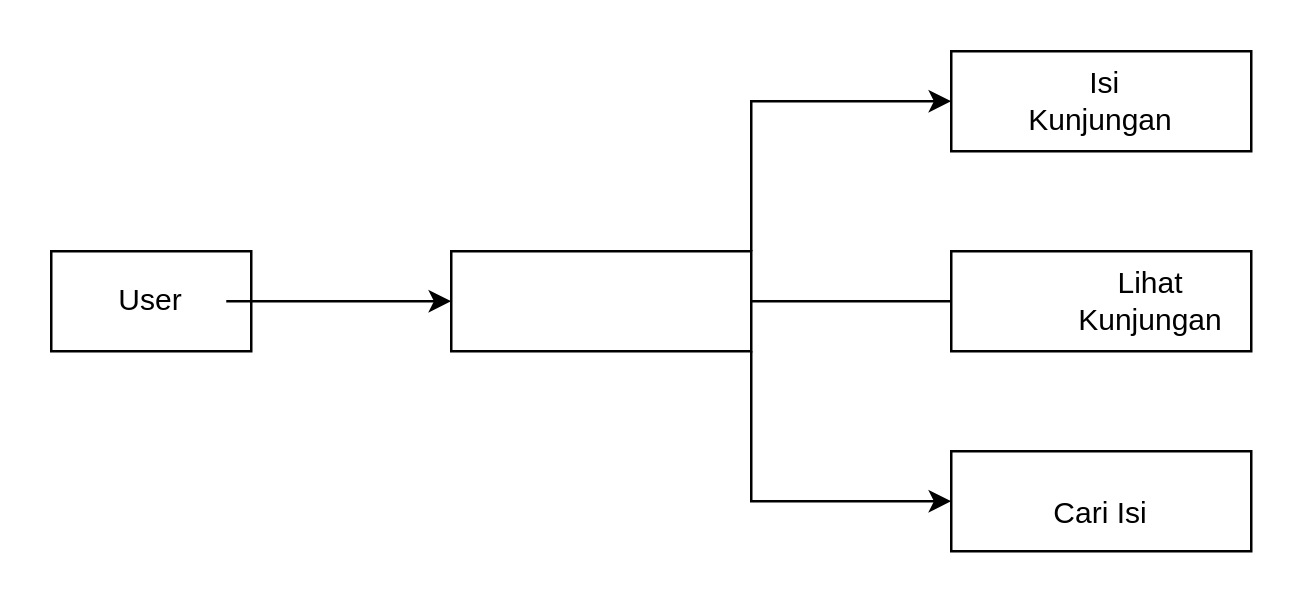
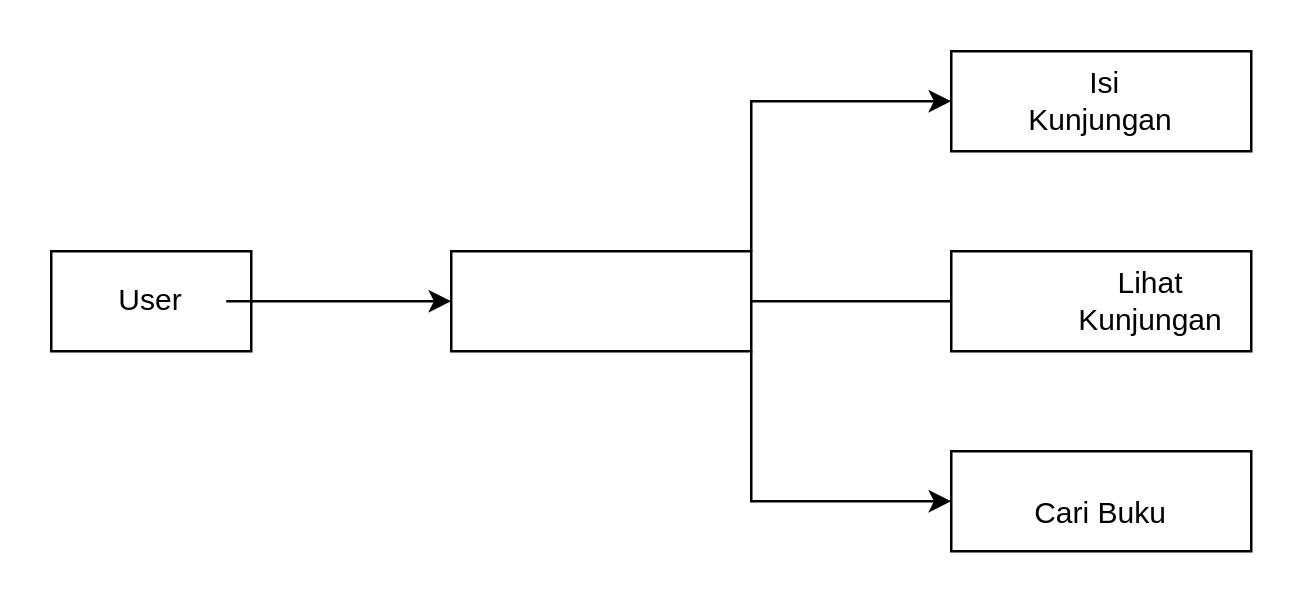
- <mxCell id="13" value="Cari Isi" style="text;html=1;strokeColor=none;fillColor=none;align=center;verticalAlign=middle;whiteSpace=wrap;rounded=0;" vertex="1" parent="1"><mxGeometry x="410" y="190" width="60" height="30" as="geometry" /></mxCell>
+ <mxCell id="13" value="Cari Buku" style="text;html=1;strokeColor=none;fillColor=none;align=center;verticalAlign=middle;whiteSpace=wrap;rounded=0;" vertex="1" parent="1"><mxGeometry x="410" y="190" width="60" height="30" as="geometry" /></mxCell>
